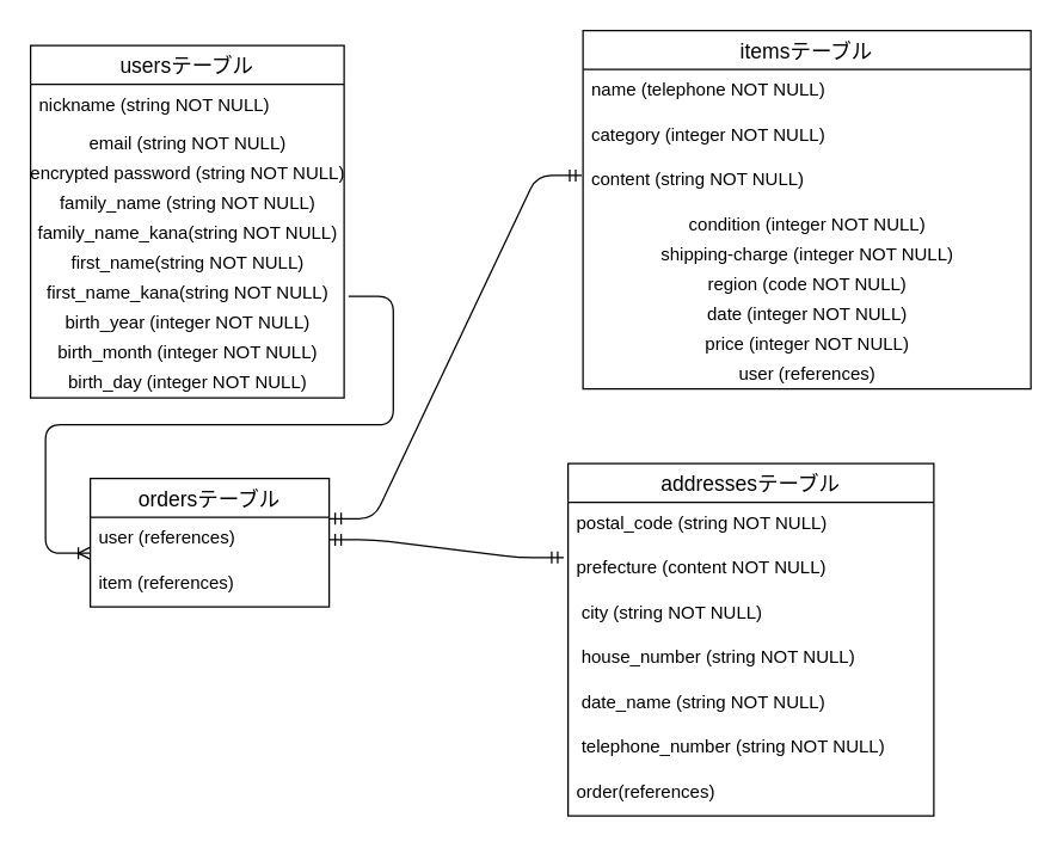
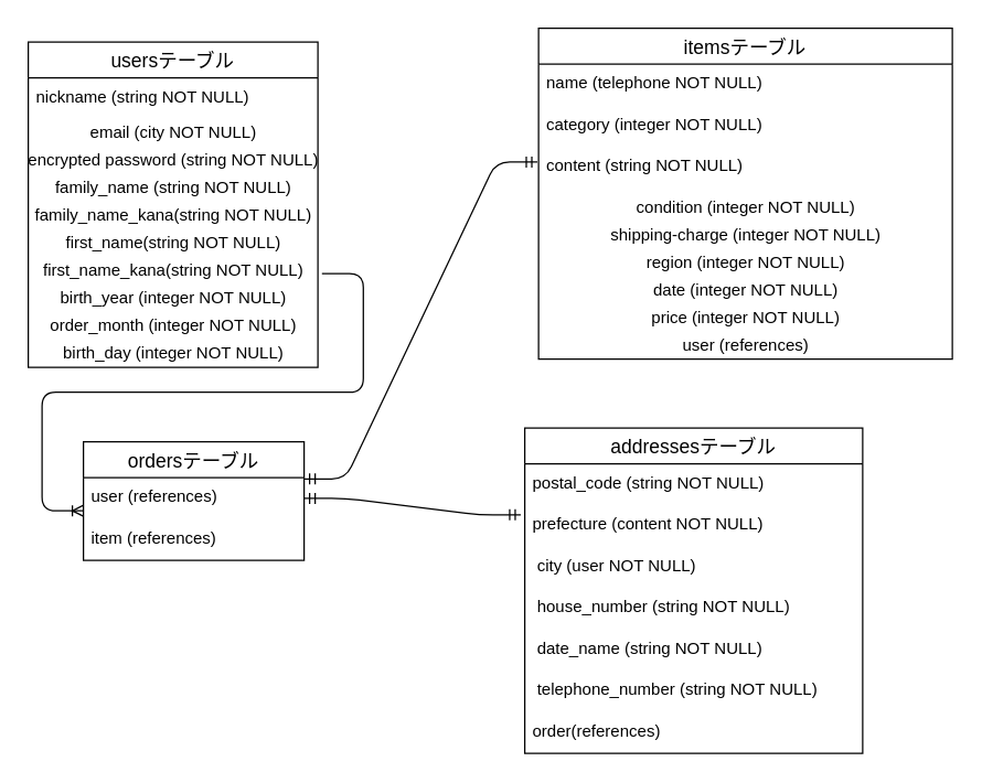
- <mxCell id="4" value="email (string NOT NULL)" style="text;html=1;resizable=0;autosize=1;align=center;verticalAlign=middle;points=[];fillColor=none;strokeColor=none;rounded=0;" vertex="1" parent="2"><mxGeometry y="56" width="210" height="20" as="geometry" /></mxCell>
+ <mxCell id="4" value="email (city NOT NULL)" style="text;html=1;resizable=0;autosize=1;align=center;verticalAlign=middle;points=[];fillColor=none;strokeColor=none;rounded=0;" vertex="1" parent="2"><mxGeometry y="56" width="210" height="20" as="geometry" /></mxCell>
- <mxCell id="19" value="region (code NOT NULL)" style="text;html=1;resizable=0;autosize=1;align=center;verticalAlign=middle;points=[];fillColor=none;strokeColor=none;rounded=0;" vertex="1" parent="13"><mxGeometry y="160" width="300" height="20" as="geometry" /></mxCell>
+ <mxCell id="19" value="region (integer NOT NULL)" style="text;html=1;resizable=0;autosize=1;align=center;verticalAlign=middle;points=[];fillColor=none;strokeColor=none;rounded=0;" vertex="1" parent="13"><mxGeometry y="160" width="300" height="20" as="geometry" /></mxCell>
- <mxCell id="11" value="birth_month (integer NOT NULL)" style="text;html=1;resizable=0;autosize=1;align=center;verticalAlign=middle;points=[];fillColor=none;strokeColor=none;rounded=0;" vertex="1" parent="2"><mxGeometry y="196" width="210" height="20" as="geometry" /></mxCell>
+ <mxCell id="11" value="order_month (integer NOT NULL)" style="text;html=1;resizable=0;autosize=1;align=center;verticalAlign=middle;points=[];fillColor=none;strokeColor=none;rounded=0;" vertex="1" parent="2"><mxGeometry y="196" width="210" height="20" as="geometry" /></mxCell>
- <mxCell id="29" value=" city (string NOT NULL)" style="text;strokeColor=none;fillColor=none;spacingLeft=4;spacingRight=4;overflow=hidden;rotatable=0;points=[[0,0.5],[1,0.5]];portConstraint=eastwest;fontSize=12;" vertex="1" parent="26"><mxGeometry y="86" width="245" height="30" as="geometry" /></mxCell>
+ <mxCell id="29" value=" city (user NOT NULL)" style="text;strokeColor=none;fillColor=none;spacingLeft=4;spacingRight=4;overflow=hidden;rotatable=0;points=[[0,0.5],[1,0.5]];portConstraint=eastwest;fontSize=12;" vertex="1" parent="26"><mxGeometry y="86" width="245" height="30" as="geometry" /></mxCell>
